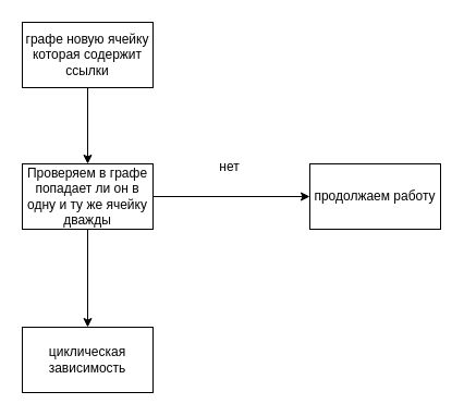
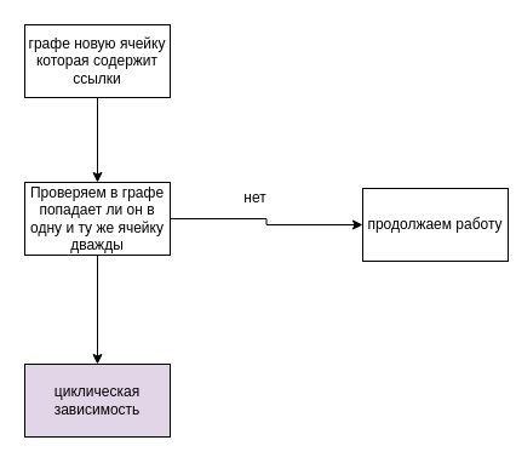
- <mxCell id="9" value="нет" style="text;html=1;align=center;verticalAlign=middle;resizable=0;points=[];autosize=1;strokeColor=none;fillColor=none;" vertex="1" parent="1"><mxGeometry x="190" y="138" width="40" height="30" as="geometry" /></mxCell>
+ <mxCell id="9" value="нет" style="text;html=1;align=center;verticalAlign=middle;resizable=0;points=[];autosize=1;strokeColor=none;fillColor=none;" vertex="1" parent="1"><mxGeometry x="190" y="148" width="40" height="30" as="geometry" /></mxCell>
- <mxCell id="5" value="продолжаем работу" style="rounded=0;whiteSpace=wrap;html=1;" vertex="1" parent="1"><mxGeometry x="284" y="150" width="120" height="60" as="geometry" /></mxCell>
+ <mxCell id="5" value="продолжаем работу" style="rounded=0;whiteSpace=wrap;html=1;" vertex="1" parent="1"><mxGeometry x="299" y="155" width="120" height="60" as="geometry" /></mxCell>
- <mxCell id="6" value="циклическая зависимость&lt;br&gt;" style="rounded=0;whiteSpace=wrap;html=1;" vertex="1" parent="1"><mxGeometry x="20" y="300" width="120" height="60" as="geometry" /></mxCell>
+ <mxCell id="6" value="циклическая зависимость&lt;br&gt;" style="rounded=0;whiteSpace=wrap;html=1;fillColor=#e1d5e7;" vertex="1" parent="1"><mxGeometry x="20" y="300" width="120" height="60" as="geometry" /></mxCell>
